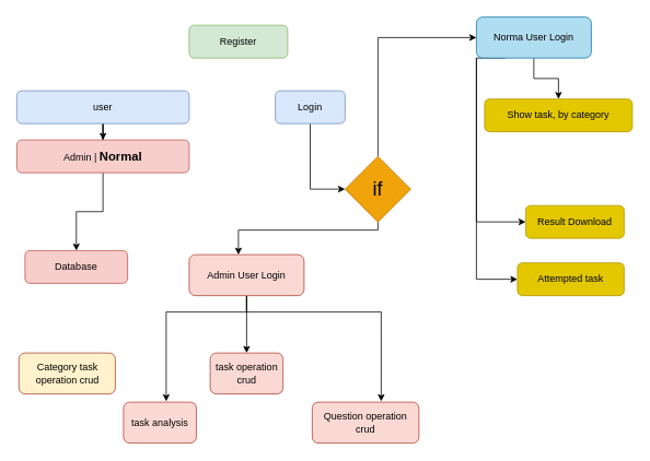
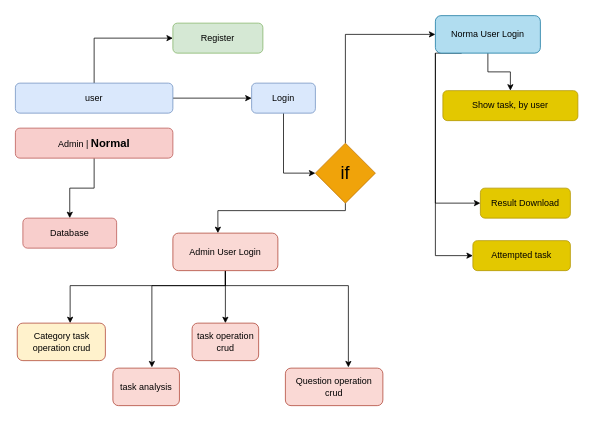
+ <mxCell id="2" style="edgeStyle=orthogonalEdgeStyle;rounded=0;orthogonalLoop=1;jettySize=auto;html=1;entryX=0;entryY=0.5;entryDx=0;entryDy=0;" edge="1" parent="1" source="4" target="5"><mxGeometry relative="1" as="geometry" /></mxCell>
- <mxCell id="23" value="Show task, by category" style="rounded=1;whiteSpace=wrap;html=1;fillColor=#e3c800;fontColor=#000000;strokeColor=#B09500;" vertex="1" parent="1"><mxGeometry x="590" y="120" width="180" height="40" as="geometry" /></mxCell>
+ <mxCell id="23" value="Show task, by user" style="rounded=1;whiteSpace=wrap;html=1;fillColor=#e3c800;fontColor=#000000;strokeColor=#B09500;" vertex="1" parent="1"><mxGeometry x="590" y="120" width="180" height="40" as="geometry" /></mxCell>
- <mxCell id="3" style="edgeStyle=orthogonalEdgeStyle;rounded=0;orthogonalLoop=1;jettySize=auto;html=1;" edge="1" parent="1" source="4" target="7"><mxGeometry relative="1" as="geometry" /></mxCell>
+ <mxCell id="3" style="edgeStyle=orthogonalEdgeStyle;rounded=0;orthogonalLoop=1;jettySize=auto;html=1;" edge="1" parent="1" source="4" target="10"><mxGeometry relative="1" as="geometry" /></mxCell>
- <mxCell id="8" value="Database" style="rounded=1;whiteSpace=wrap;html=1;fontSize=12;glass=0;strokeWidth=1;shadow=0;fillColor=#f8cecc;strokeColor=#b85450;" vertex="1" parent="1"><mxGeometry x="30" y="305" width="125" height="40" as="geometry" /></mxCell>
+ <mxCell id="8" value="Database" style="rounded=1;whiteSpace=wrap;html=1;fontSize=12;glass=0;strokeWidth=1;shadow=0;fillColor=#f8cecc;strokeColor=#b85450;" vertex="1" parent="1"><mxGeometry x="30" y="290" width="125" height="40" as="geometry" /></mxCell>
+ <mxCell id="18" style="edgeStyle=orthogonalEdgeStyle;rounded=0;orthogonalLoop=1;jettySize=auto;html=1;" edge="1" parent="1" source="22" target="26"><mxGeometry relative="1" as="geometry"><Array as="points"><mxPoint x="300" y="380" /><mxPoint x="93" y="380" /></Array></mxGeometry></mxCell>
